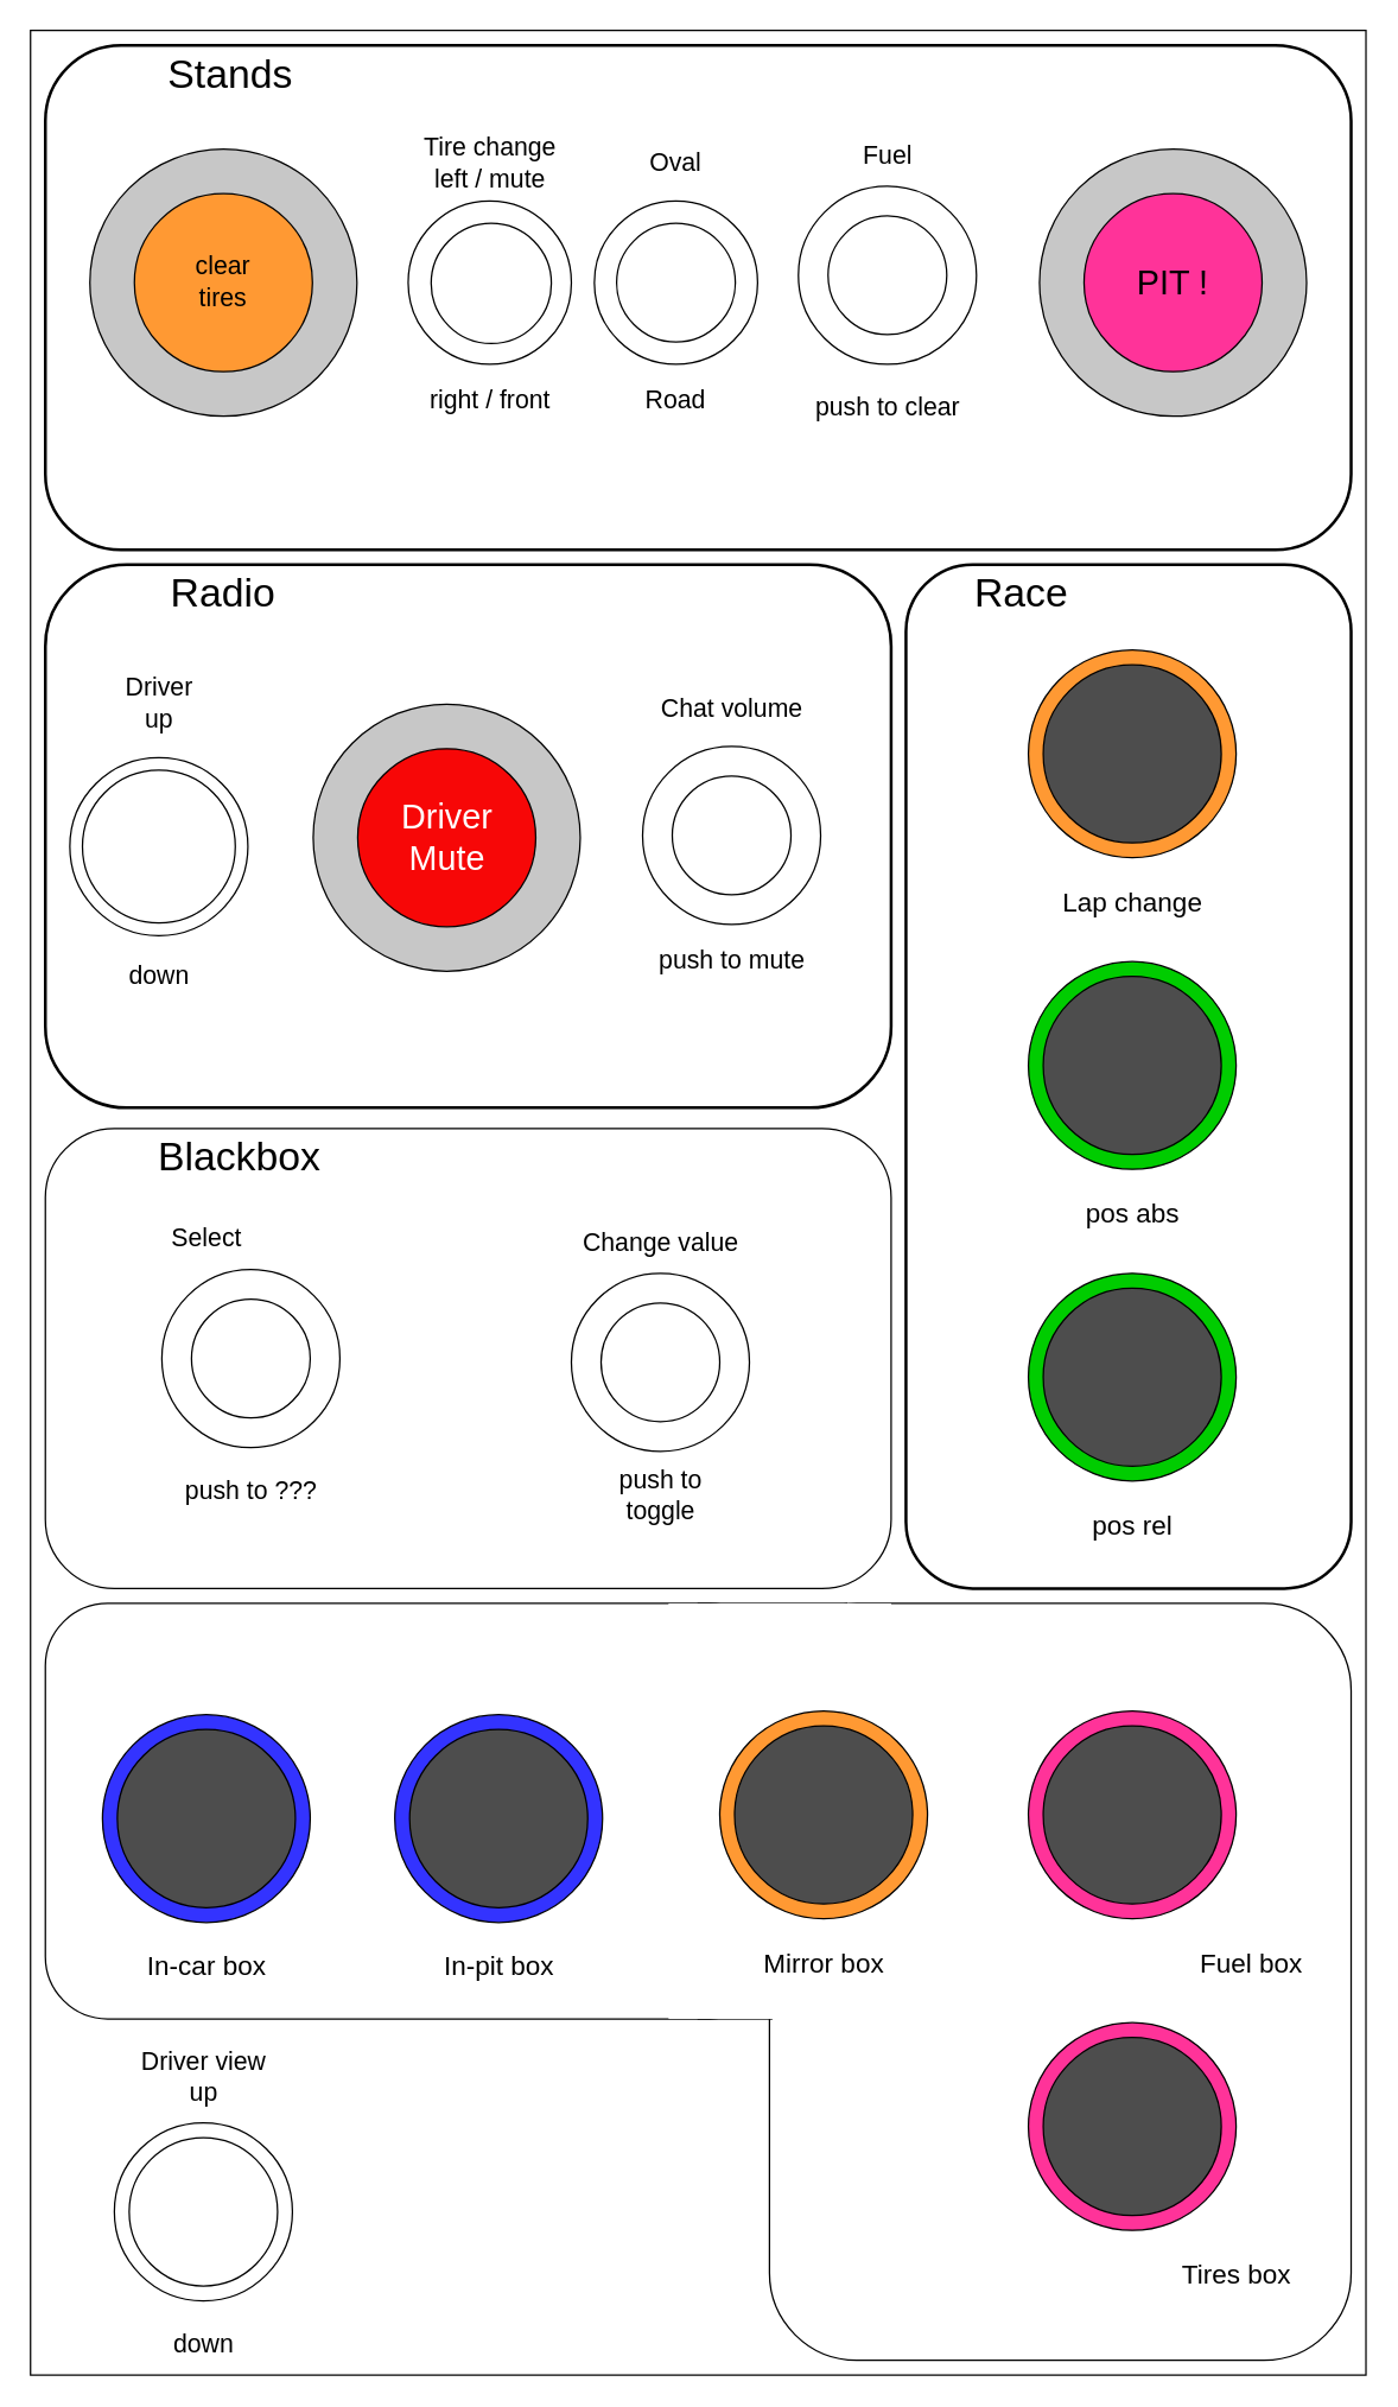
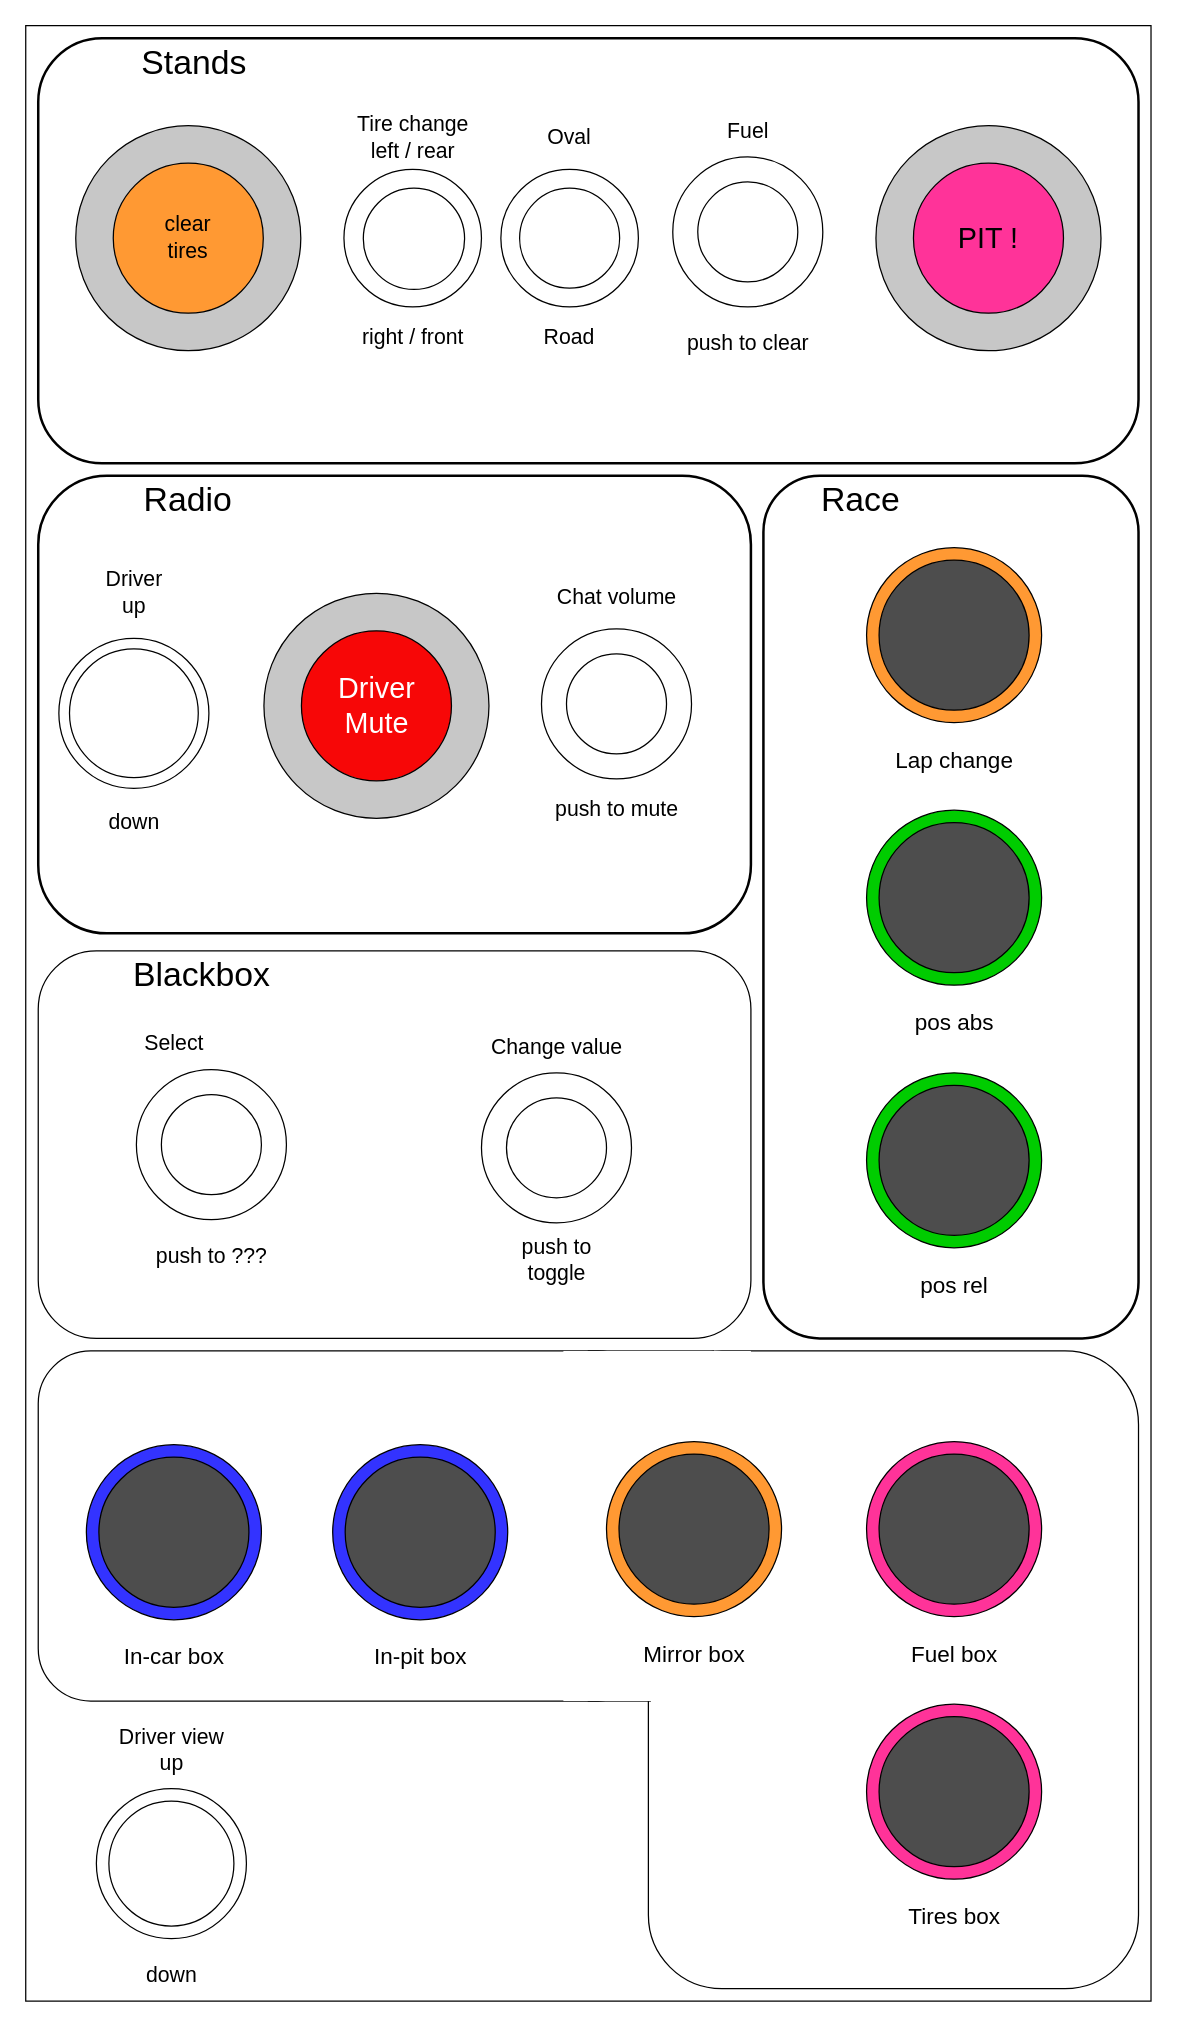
- <mxCell id="15" value="&lt;font style=&quot;font-size: 17px&quot;&gt;Tire change&lt;br&gt;left / mute&lt;/font&gt;" style="text;html=1;strokeColor=none;fillColor=none;align=center;verticalAlign=middle;whiteSpace=wrap;rounded=0;" parent="1" vertex="1"><mxGeometry x="276" y="90" width="108" height="40" as="geometry" /></mxCell>
+ <mxCell id="15" value="&lt;font style=&quot;font-size: 17px&quot;&gt;Tire change&lt;br&gt;left / rear&lt;/font&gt;" style="text;html=1;strokeColor=none;fillColor=none;align=center;verticalAlign=middle;whiteSpace=wrap;rounded=0;" parent="1" vertex="1"><mxGeometry x="276" y="90" width="108" height="40" as="geometry" /></mxCell>
- <mxCell id="61" value="&lt;span style=&quot;font-size: 18px&quot;&gt;Fuel box&lt;/span&gt;" style="text;html=1;strokeColor=none;fillColor=none;align=center;verticalAlign=middle;whiteSpace=wrap;rounded=0;" vertex="1" parent="1"><mxGeometry x="787.5" y="1312.5" width="110" height="20" as="geometry" /></mxCell>
+ <mxCell id="61" value="&lt;span style=&quot;font-size: 18px&quot;&gt;Fuel box&lt;/span&gt;" style="text;html=1;strokeColor=none;fillColor=none;align=center;verticalAlign=middle;whiteSpace=wrap;rounded=0;" vertex="1" parent="1"><mxGeometry x="707.5" y="1312.5" width="110" height="20" as="geometry" /></mxCell>
- <mxCell id="64" value="&lt;font style=&quot;font-size: 18px&quot;&gt;Tires box&lt;/font&gt;" style="text;html=1;strokeColor=none;fillColor=none;align=center;verticalAlign=middle;whiteSpace=wrap;rounded=0;" vertex="1" parent="1"><mxGeometry x="777.5" y="1522.5" width="110" height="20" as="geometry" /></mxCell>
+ <mxCell id="64" value="&lt;font style=&quot;font-size: 18px&quot;&gt;Tires box&lt;/font&gt;" style="text;html=1;strokeColor=none;fillColor=none;align=center;verticalAlign=middle;whiteSpace=wrap;rounded=0;" vertex="1" parent="1"><mxGeometry x="707.5" y="1522.5" width="110" height="20" as="geometry" /></mxCell>
